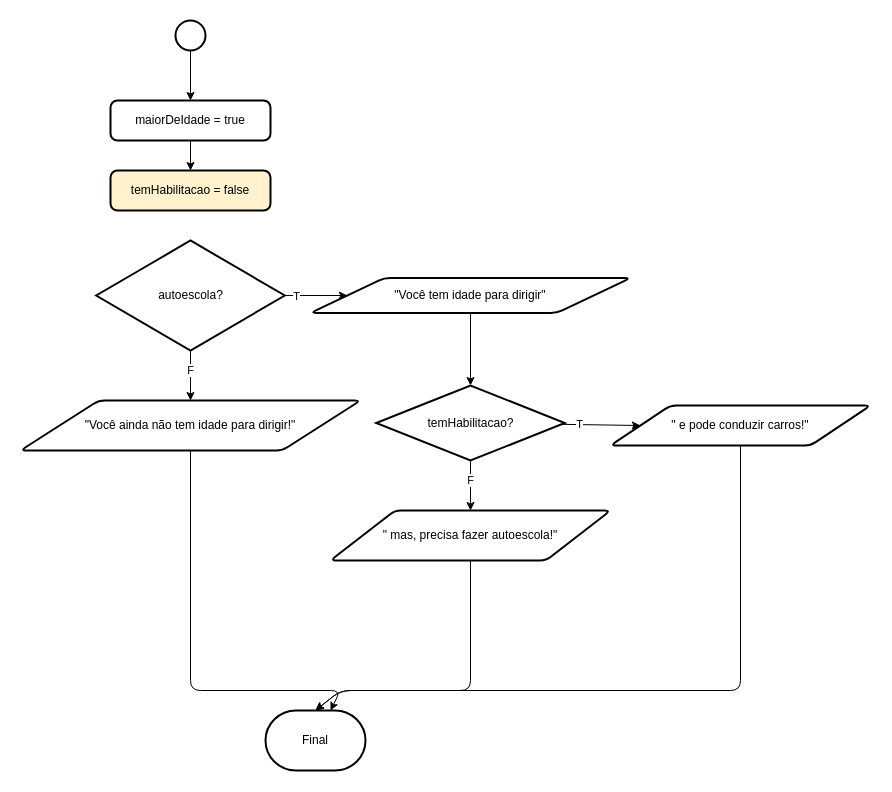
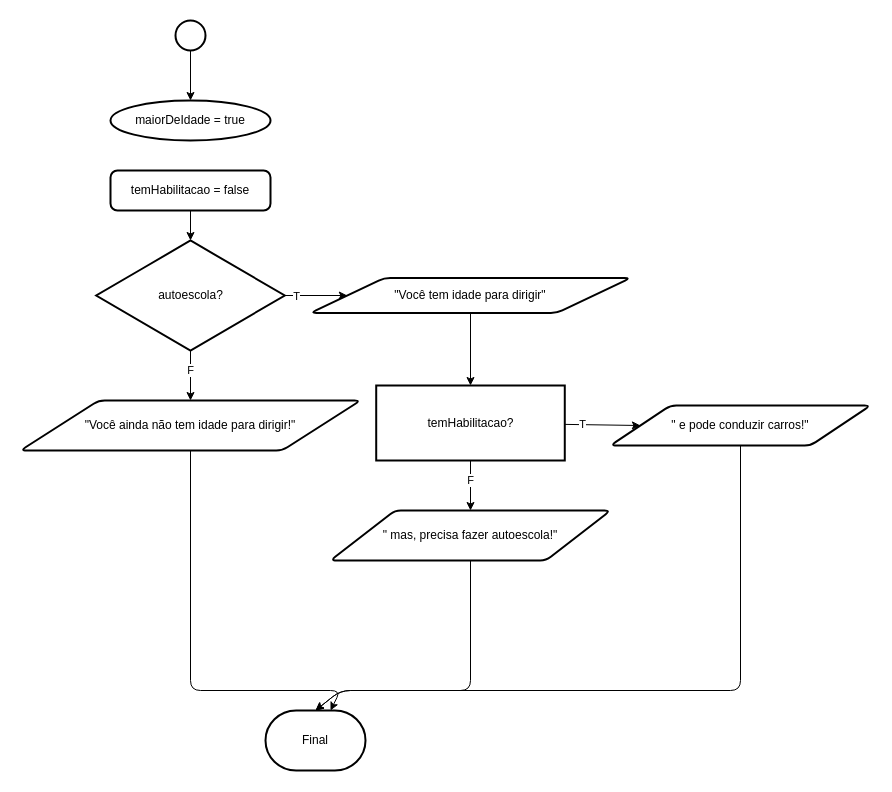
- <mxCell id="2" value="maiorDeIdade = true" style="rounded=1;whiteSpace=wrap;html=1;absoluteArcSize=1;arcSize=14;strokeWidth=2;" vertex="1" parent="1"><mxGeometry x="110" y="100" width="160" height="40" as="geometry" /></mxCell>
+ <mxCell id="2" value="maiorDeIdade = true" style="ellipse;whiteSpace=wrap;html=1;absoluteArcSize=1;arcSize=14;strokeWidth=2;" vertex="1" parent="1"><mxGeometry x="110" y="100" width="160" height="40" as="geometry" /></mxCell>
- <mxCell id="7" value="" style="endArrow=classic;html=1;exitX=0.5;exitY=1;exitDx=0;exitDy=0;" edge="1" parent="1" source="2" target="4"><mxGeometry width="50" height="50" relative="1" as="geometry"><mxPoint x="190" y="70" as="sourcePoint" /><mxPoint x="240" y="20" as="targetPoint" /></mxGeometry></mxCell>
- <mxCell id="4" value="temHabilitacao = false" style="rounded=1;whiteSpace=wrap;html=1;absoluteArcSize=1;arcSize=14;strokeWidth=2;fillColor=#fff2cc;" vertex="1" parent="1"><mxGeometry x="110" y="170" width="160" height="40" as="geometry" /></mxCell>
+ <mxCell id="4" value="temHabilitacao = false" style="rounded=1;whiteSpace=wrap;html=1;absoluteArcSize=1;arcSize=14;strokeWidth=2;" vertex="1" parent="1"><mxGeometry x="110" y="170" width="160" height="40" as="geometry" /></mxCell>
+ <mxCell id="3" value="" style="edgeStyle=none;html=1;" edge="1" parent="1" source="4" target="12"><mxGeometry relative="1" as="geometry" /></mxCell>
- <mxCell id="20" value="temHabilitacao?" style="rhombus;whiteSpace=wrap;html=1;rounded=1;arcSize=0;strokeWidth=2;" vertex="1" parent="1"><mxGeometry x="375.71" y="385" width="188.57" height="75" as="geometry" /></mxCell>
+ <mxCell id="20" value="temHabilitacao?" style="whiteSpace=wrap;html=1;arcSize=0;strokeWidth=2;rounded=0;" vertex="1" parent="1"><mxGeometry x="375.71" y="385" width="188.57" height="75" as="geometry" /></mxCell>
